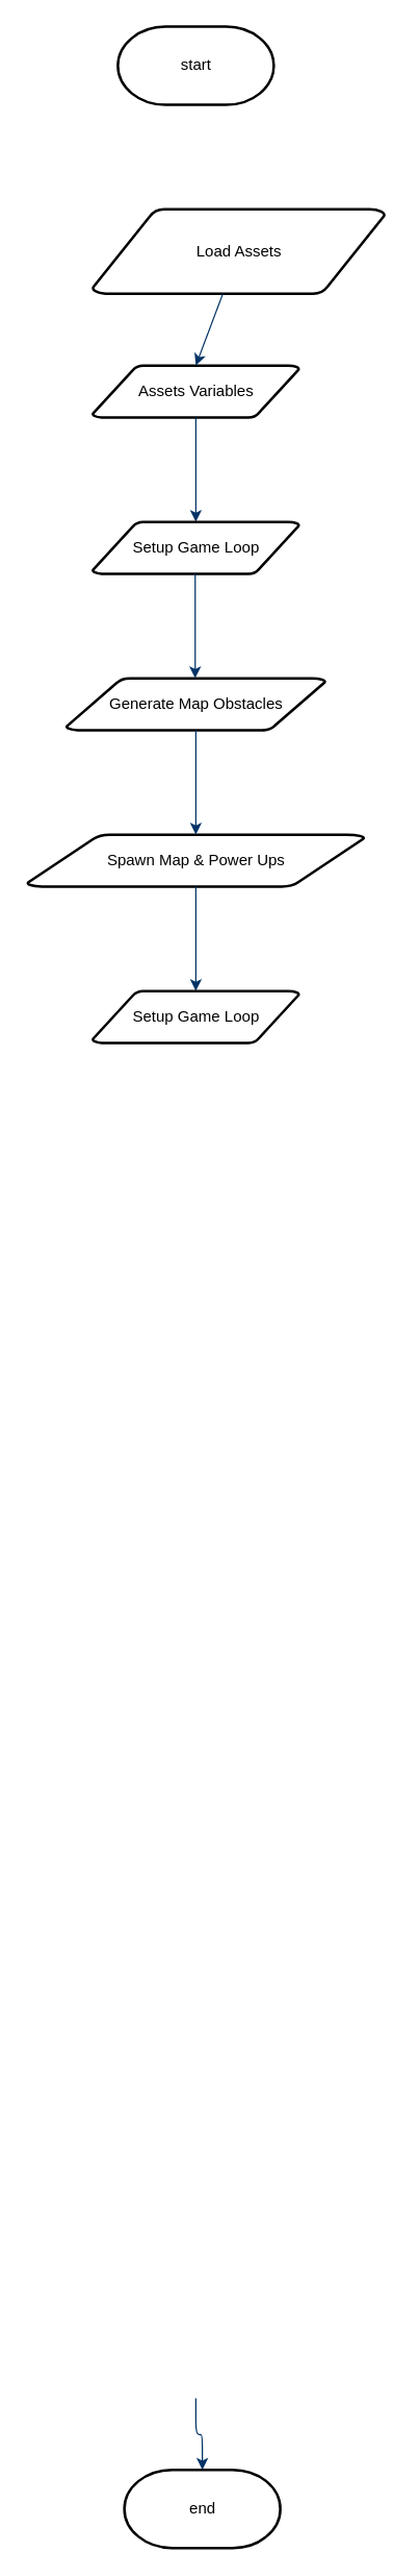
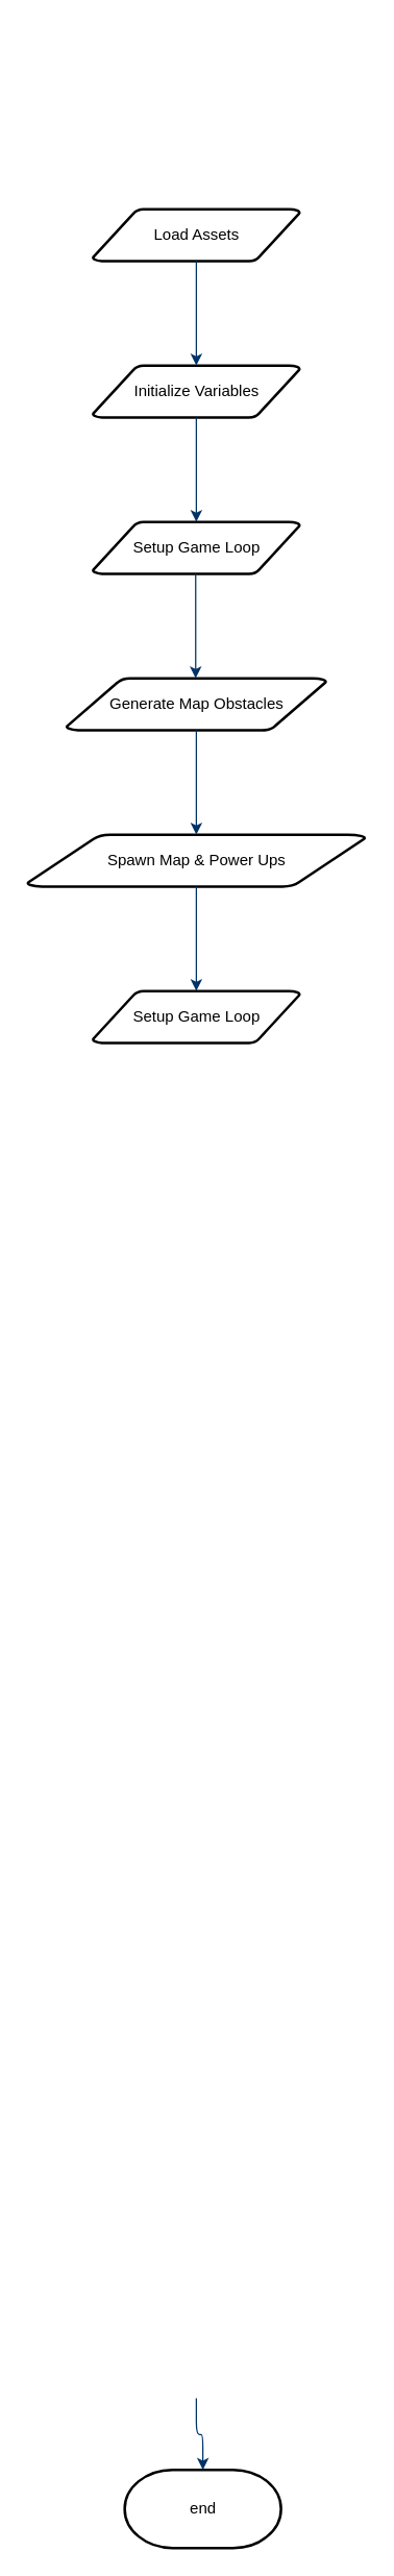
- <mxCell id="2" value="start" style="shape=mxgraph.flowchart.terminator;strokeWidth=2;gradientColor=none;gradientDirection=north;fontStyle=0;html=1;" parent="1" vertex="1"><mxGeometry x="90" y="20" width="120" height="60" as="geometry" /></mxCell>
- <mxCell id="3" value="Load Assets" style="shape=mxgraph.flowchart.data;strokeWidth=2;gradientColor=none;gradientDirection=north;fontStyle=0;html=1;" parent="1" vertex="1"><mxGeometry x="70.5" y="160" width="225" height="65" as="geometry" /></mxCell>
+ <mxCell id="3" value="Load Assets" style="shape=mxgraph.flowchart.data;strokeWidth=2;gradientColor=none;gradientDirection=north;fontStyle=0;html=1;" parent="1" vertex="1"><mxGeometry x="70.5" y="160" width="159" height="40" as="geometry" /></mxCell>
- <mxCell id="4" value="Assets Variables" style="shape=mxgraph.flowchart.data;strokeWidth=2;gradientColor=none;gradientDirection=north;fontStyle=0;html=1;" parent="1" vertex="1"><mxGeometry x="70.5" y="280" width="159" height="40" as="geometry" /></mxCell>
+ <mxCell id="4" value="Initialize Variables" style="shape=mxgraph.flowchart.data;strokeWidth=2;gradientColor=none;gradientDirection=north;fontStyle=0;html=1;" parent="1" vertex="1"><mxGeometry x="70.5" y="280" width="159" height="40" as="geometry" /></mxCell>
